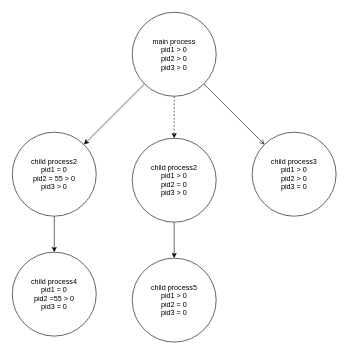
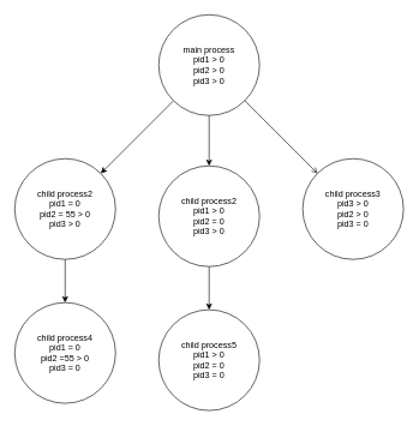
- <mxCell id="2" style="edgeStyle=none;rounded=0;orthogonalLoop=1;jettySize=auto;html=1;exitX=0.5;exitY=1;exitDx=0;exitDy=0;dashed=1;" edge="1" parent="1" source="5" target="10"><mxGeometry relative="1" as="geometry" /></mxCell>
+ <mxCell id="2" style="edgeStyle=none;rounded=0;orthogonalLoop=1;jettySize=auto;html=1;exitX=0.5;exitY=1;exitDx=0;exitDy=0;" edge="1" parent="1" source="5" target="10"><mxGeometry relative="1" as="geometry" /></mxCell>
- <mxCell id="7" value="child process3&lt;br&gt;pid1 &amp;gt; 0&lt;br&gt;pid2 &amp;gt; 0&lt;br&gt;pid3 = 0" style="ellipse;whiteSpace=wrap;html=1;aspect=fixed;" vertex="1" parent="1"><mxGeometry x="420" y="220" width="140" height="140" as="geometry" /></mxCell>
+ <mxCell id="7" value="child process3&lt;br&gt;pid3 &amp;gt; 0&lt;br&gt;pid2 &amp;gt; 0&lt;br&gt;pid3 = 0" style="ellipse;whiteSpace=wrap;html=1;aspect=fixed;" vertex="1" parent="1"><mxGeometry x="420" y="220" width="140" height="140" as="geometry" /></mxCell>
